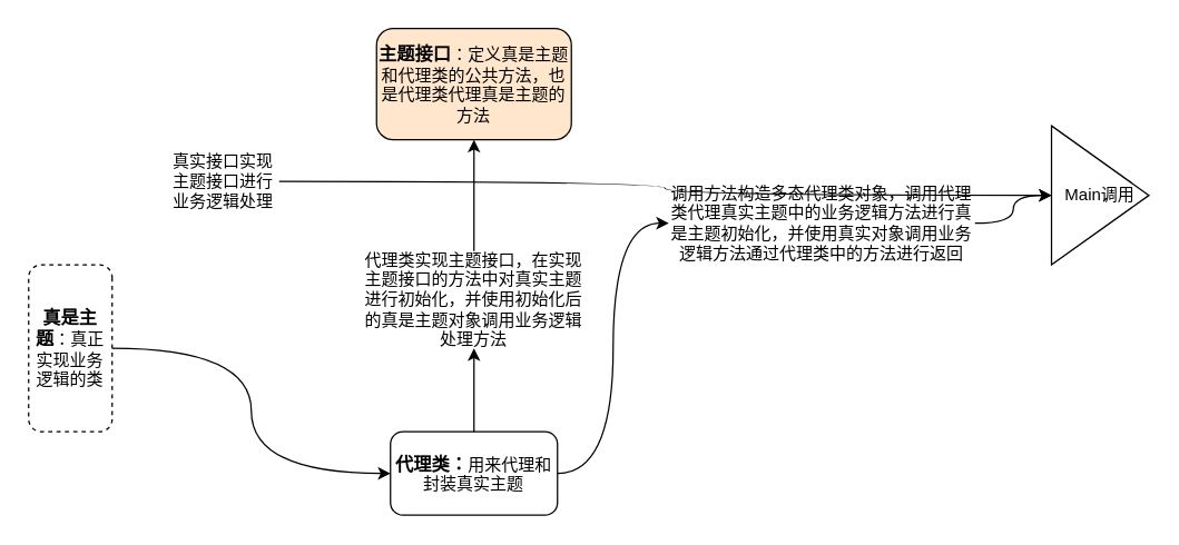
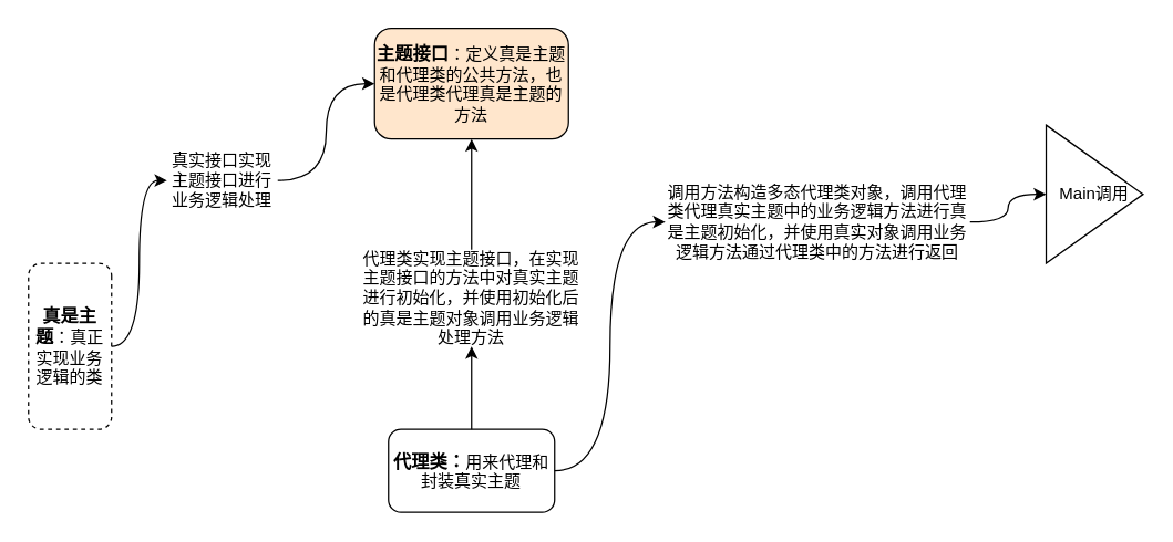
- <mxCell id="3" style="edgeStyle=orthogonalEdgeStyle;curved=1;rounded=0;orthogonalLoop=1;jettySize=auto;html=1;" edge="1" parent="1" source="9" target="8"><mxGeometry relative="1" as="geometry" /></mxCell>
+ <mxCell id="3" style="edgeStyle=orthogonalEdgeStyle;curved=1;rounded=0;orthogonalLoop=1;jettySize=auto;html=1;entryX=0;entryY=0.5;entryDx=0;entryDy=0;" edge="1" parent="1" source="9" target="2"><mxGeometry relative="1" as="geometry" /></mxCell>
- <mxCell id="10" style="edgeStyle=orthogonalEdgeStyle;curved=1;rounded=0;orthogonalLoop=1;jettySize=auto;html=1;" edge="1" parent="1" source="4" target="7"><mxGeometry relative="1" as="geometry"><mxPoint x="170" y="210" as="sourcePoint" /><mxPoint x="220" y="70" as="targetPoint" /></mxGeometry></mxCell>
+ <mxCell id="10" style="edgeStyle=orthogonalEdgeStyle;curved=1;rounded=0;orthogonalLoop=1;jettySize=auto;html=1;entryX=0;entryY=0.5;entryDx=0;entryDy=0;" edge="1" parent="1" source="4" target="9"><mxGeometry relative="1" as="geometry"><mxPoint x="170" y="210" as="sourcePoint" /><mxPoint x="220" y="70" as="targetPoint" /></mxGeometry></mxCell>
